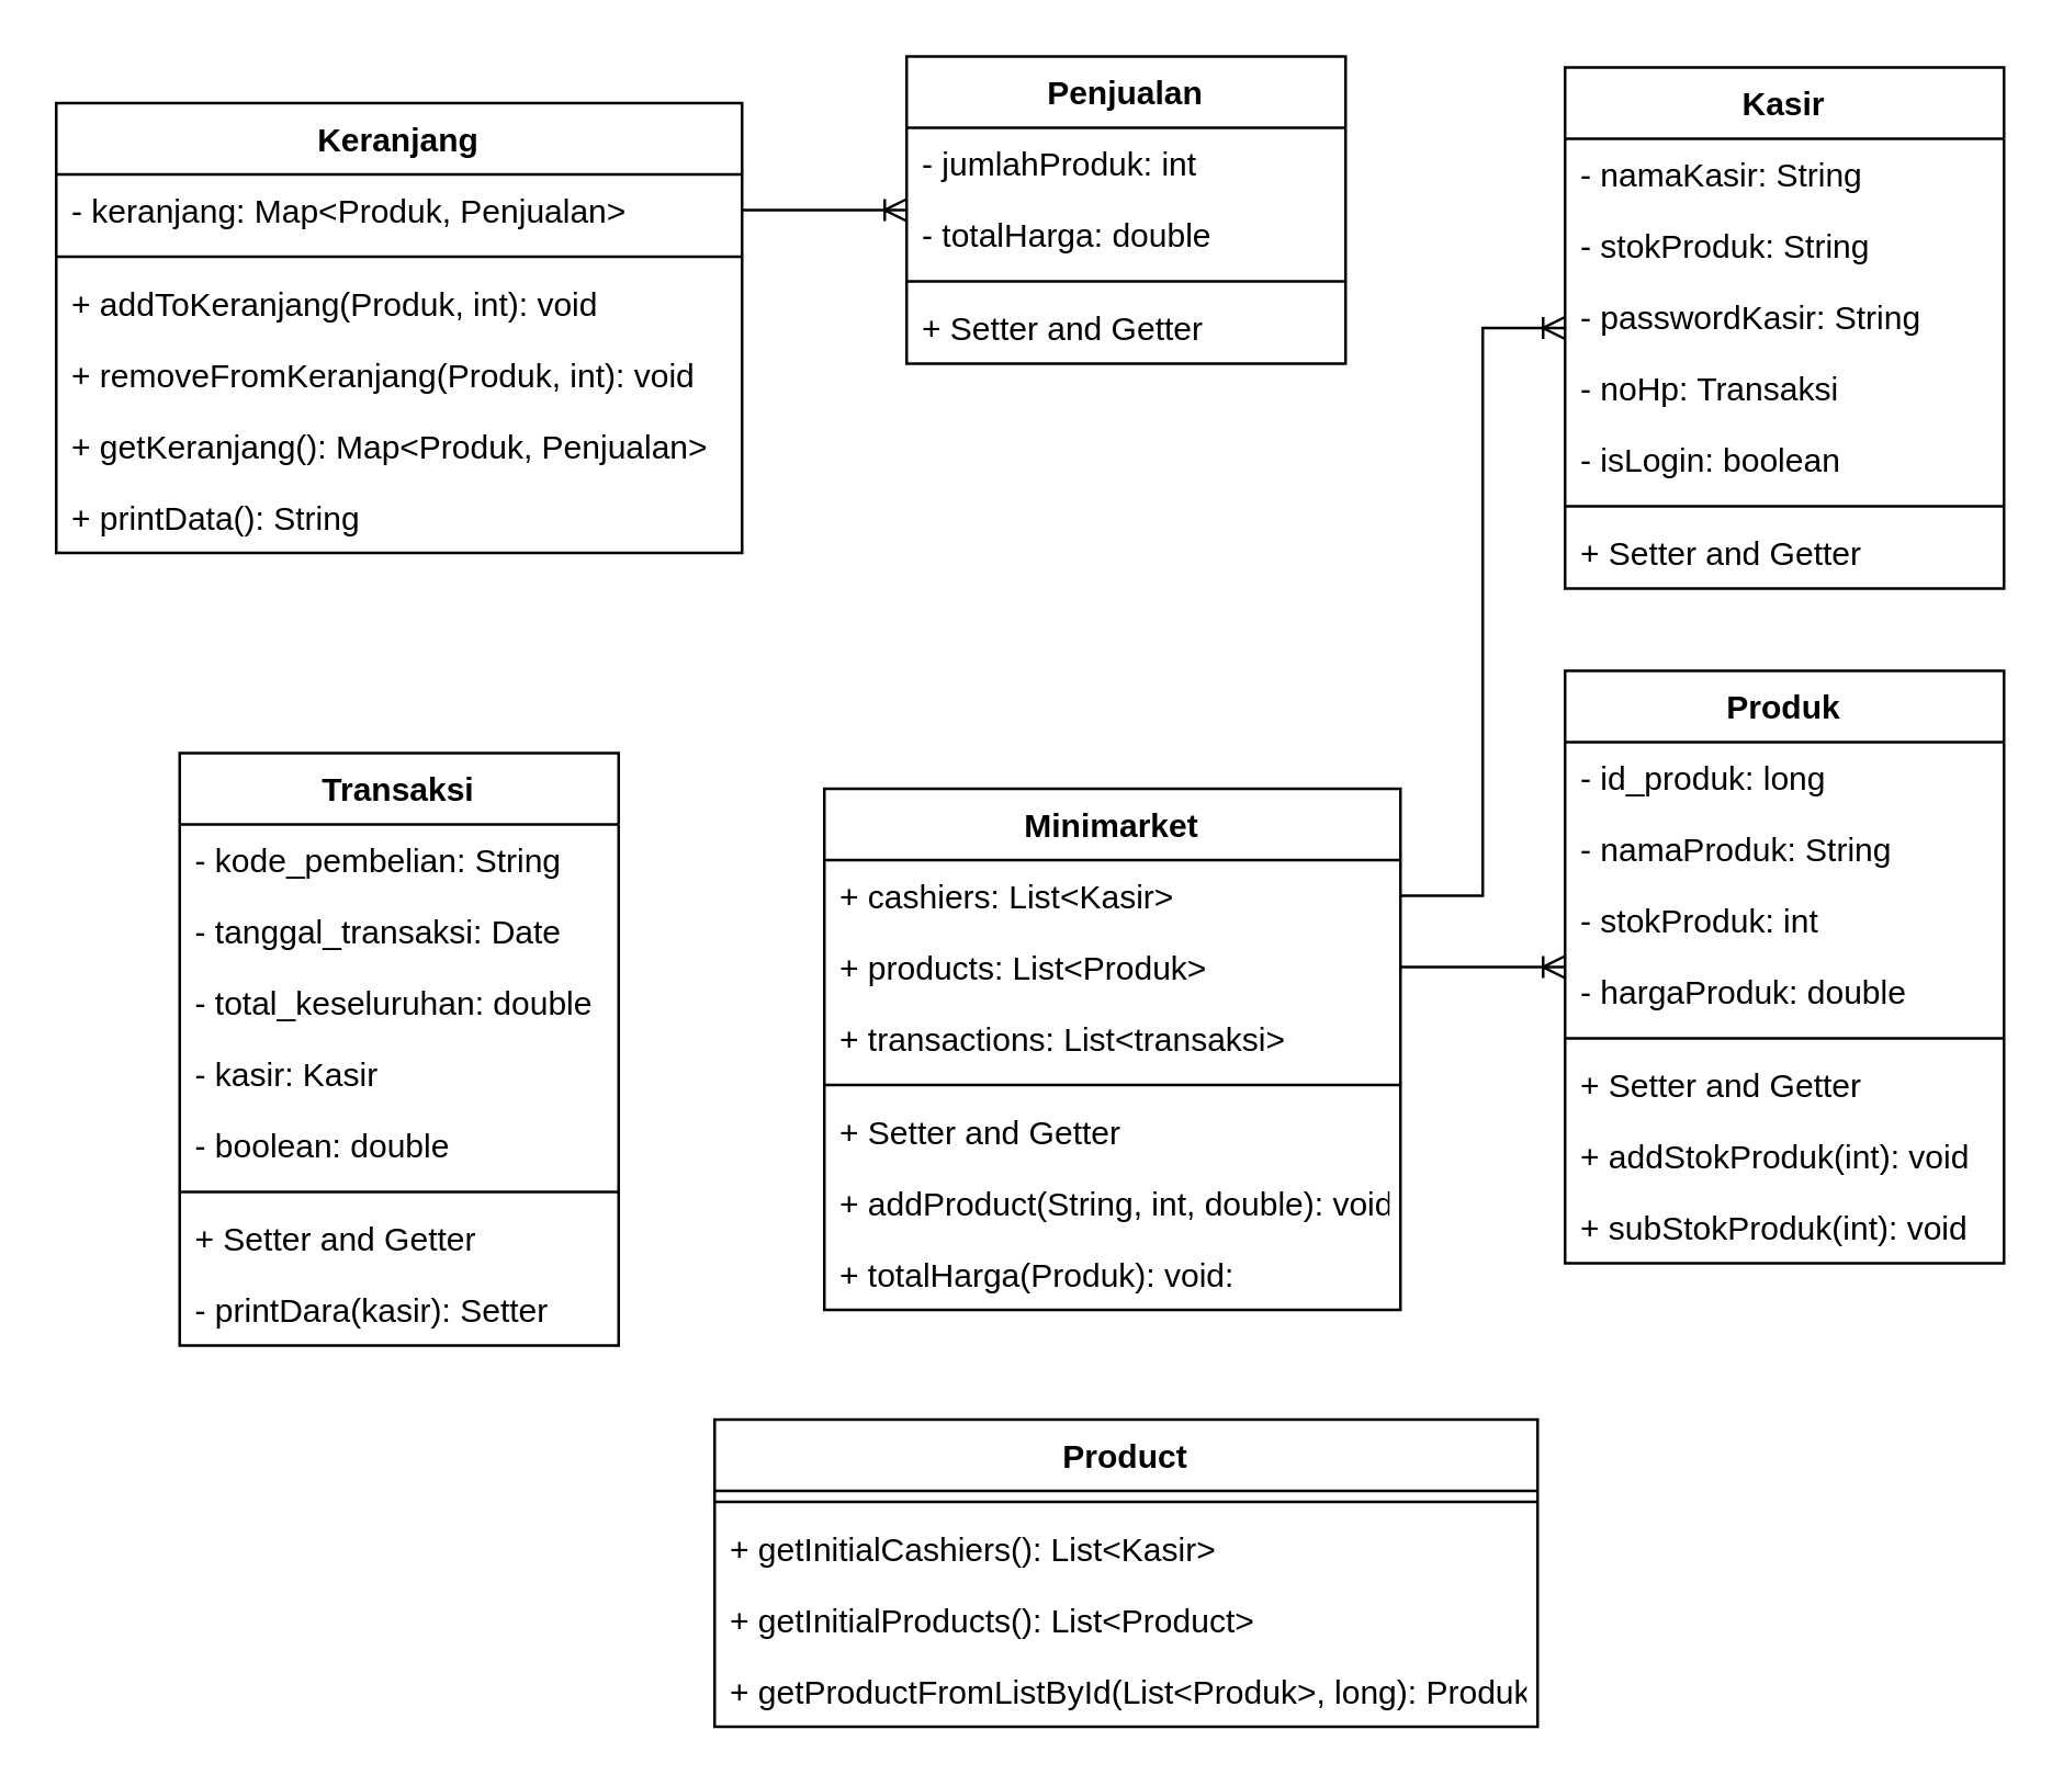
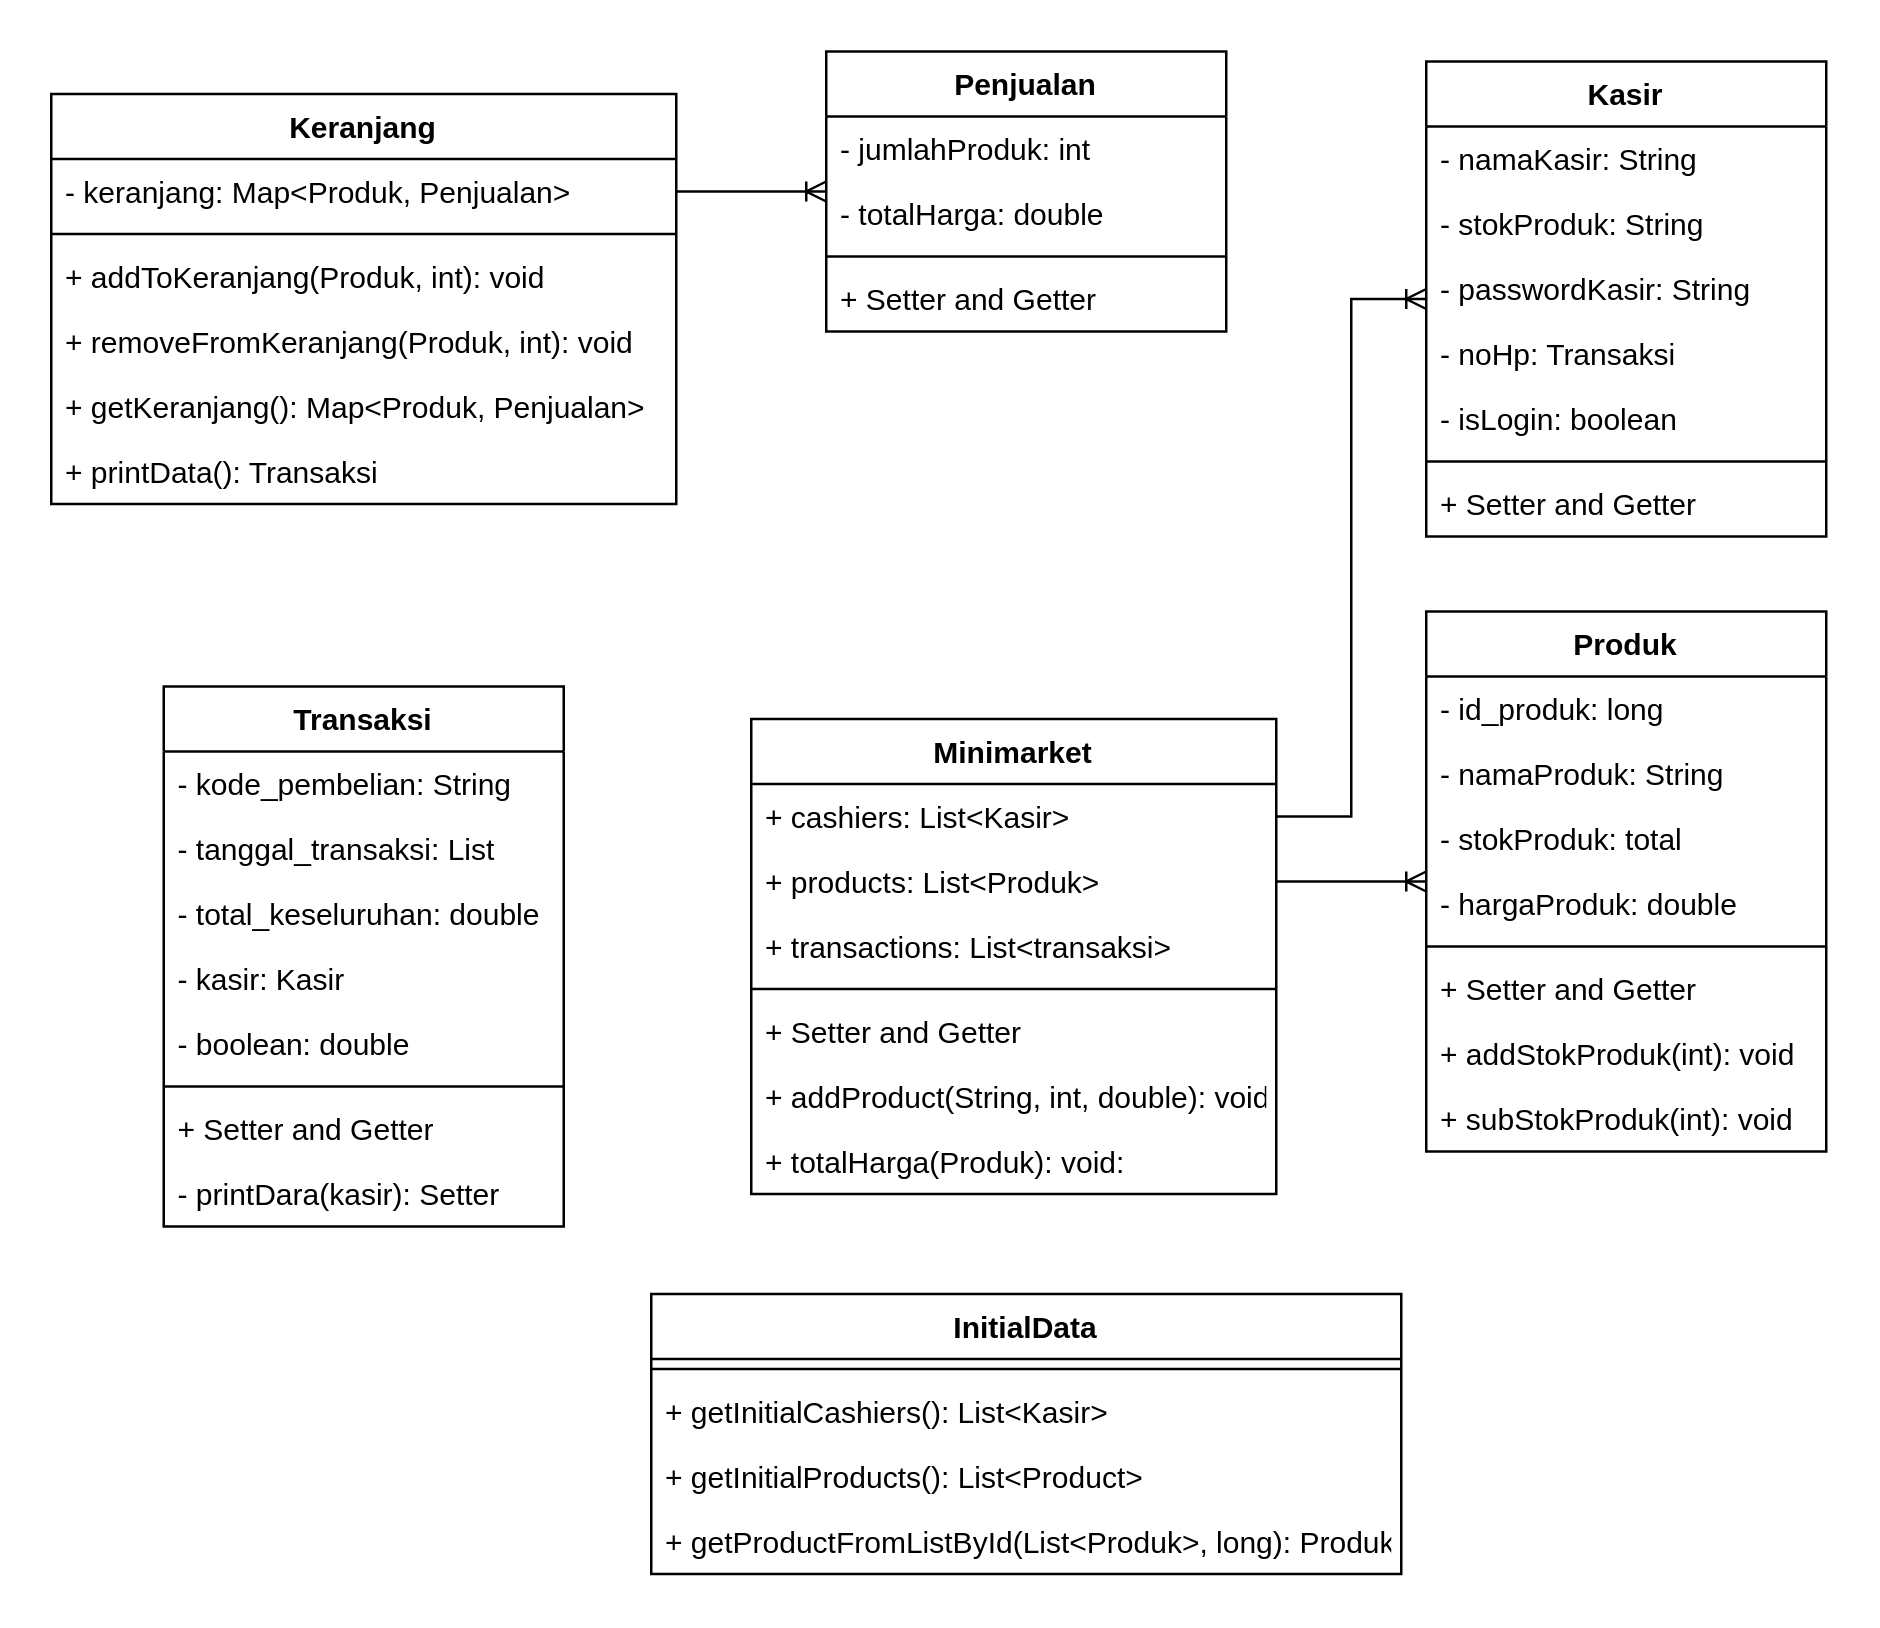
- <mxCell id="29" value="+ printData(): String" style="text;strokeColor=none;fillColor=none;align=left;verticalAlign=top;spacingLeft=4;spacingRight=4;overflow=hidden;rotatable=0;points=[[0,0.5],[1,0.5]];portConstraint=eastwest;" vertex="1" parent="23"><mxGeometry y="138" width="250" height="26" as="geometry" /></mxCell>
+ <mxCell id="29" value="+ printData(): Transaksi" style="text;strokeColor=none;fillColor=none;align=left;verticalAlign=top;spacingLeft=4;spacingRight=4;overflow=hidden;rotatable=0;points=[[0,0.5],[1,0.5]];portConstraint=eastwest;" vertex="1" parent="23"><mxGeometry y="138" width="250" height="26" as="geometry" /></mxCell>
- <mxCell id="33" value="- stokProduk: int" style="text;strokeColor=none;fillColor=none;align=left;verticalAlign=top;spacingLeft=4;spacingRight=4;overflow=hidden;rotatable=0;points=[[0,0.5],[1,0.5]];portConstraint=eastwest;" vertex="1" parent="30"><mxGeometry y="78" width="160" height="26" as="geometry" /></mxCell>
+ <mxCell id="33" value="- stokProduk: total" style="text;strokeColor=none;fillColor=none;align=left;verticalAlign=top;spacingLeft=4;spacingRight=4;overflow=hidden;rotatable=0;points=[[0,0.5],[1,0.5]];portConstraint=eastwest;" vertex="1" parent="30"><mxGeometry y="78" width="160" height="26" as="geometry" /></mxCell>
- <mxCell id="46" value="- tanggal_transaksi: Date" style="text;strokeColor=none;fillColor=none;align=left;verticalAlign=top;spacingLeft=4;spacingRight=4;overflow=hidden;rotatable=0;points=[[0,0.5],[1,0.5]];portConstraint=eastwest;" vertex="1" parent="44"><mxGeometry y="52" width="160" height="26" as="geometry" /></mxCell>
+ <mxCell id="46" value="- tanggal_transaksi: List" style="text;strokeColor=none;fillColor=none;align=left;verticalAlign=top;spacingLeft=4;spacingRight=4;overflow=hidden;rotatable=0;points=[[0,0.5],[1,0.5]];portConstraint=eastwest;" vertex="1" parent="44"><mxGeometry y="52" width="160" height="26" as="geometry" /></mxCell>
- <mxCell id="2" value="Product" style="swimlane;fontStyle=1;align=center;verticalAlign=top;childLayout=stackLayout;horizontal=1;startSize=26;horizontalStack=0;resizeParent=1;resizeParentMax=0;resizeLast=0;collapsible=1;marginBottom=0;" vertex="1" parent="1"><mxGeometry x="260" y="517" width="300" height="112" as="geometry" /></mxCell>
+ <mxCell id="2" value="InitialData" style="swimlane;fontStyle=1;align=center;verticalAlign=top;childLayout=stackLayout;horizontal=1;startSize=26;horizontalStack=0;resizeParent=1;resizeParentMax=0;resizeLast=0;collapsible=1;marginBottom=0;" vertex="1" parent="1"><mxGeometry x="260" y="517" width="300" height="112" as="geometry" /></mxCell>
